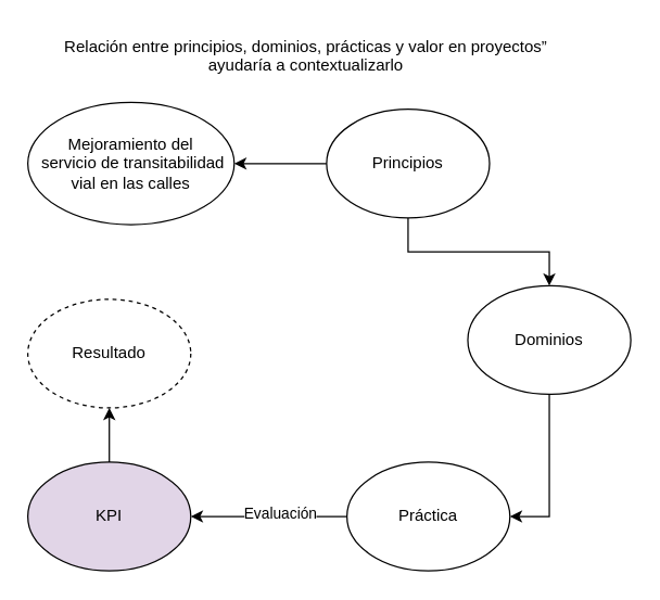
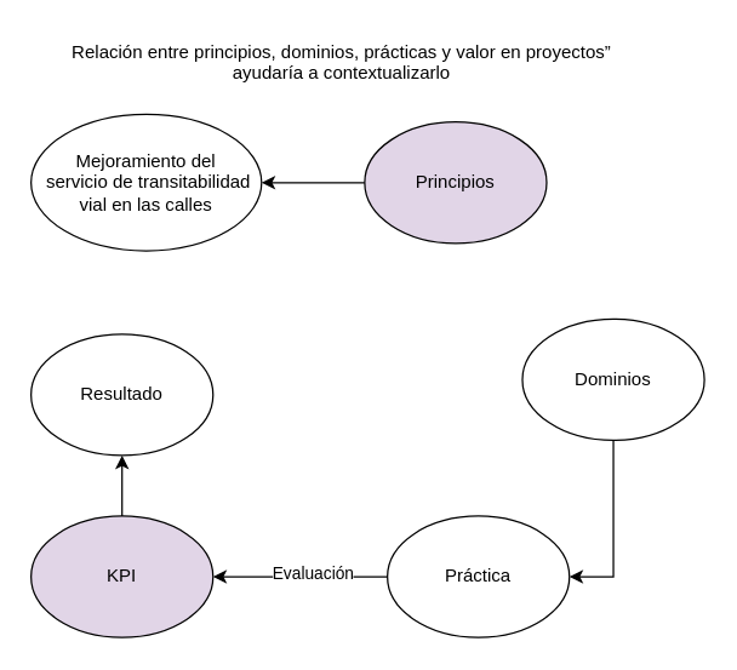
- <mxCell id="6" value="Principios" style="ellipse;whiteSpace=wrap;html=1;" vertex="1" parent="1"><mxGeometry x="240" y="80" width="120" height="80" as="geometry" /></mxCell>
+ <mxCell id="6" value="Principios" style="ellipse;whiteSpace=wrap;html=1;fillColor=#e1d5e7;" vertex="1" parent="1"><mxGeometry x="240" y="80" width="120" height="80" as="geometry" /></mxCell>
- <mxCell id="4" style="edgeStyle=orthogonalEdgeStyle;rounded=0;orthogonalLoop=1;jettySize=auto;html=1;" edge="1" parent="1" source="6" target="8"><mxGeometry relative="1" as="geometry" /></mxCell>
- <mxCell id="3" value="Resultado" style="ellipse;whiteSpace=wrap;html=1;dashed=1;" vertex="1" parent="1"><mxGeometry x="20" y="220" width="120" height="80" as="geometry" /></mxCell>
+ <mxCell id="3" value="Resultado" style="ellipse;whiteSpace=wrap;html=1;" vertex="1" parent="1"><mxGeometry x="20" y="220" width="120" height="80" as="geometry" /></mxCell>
